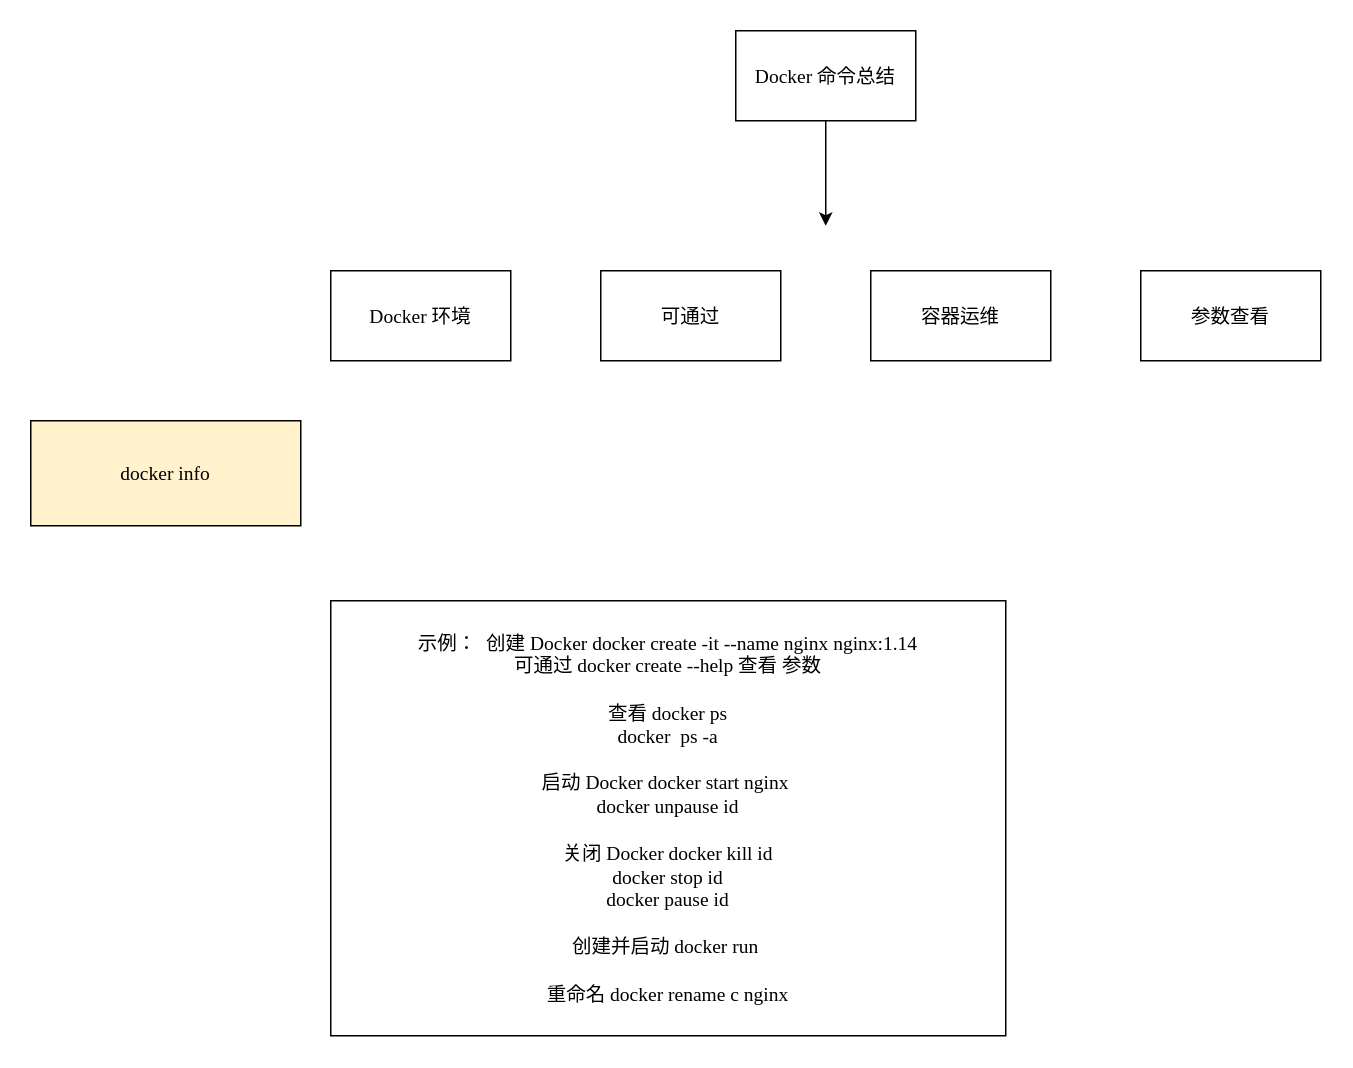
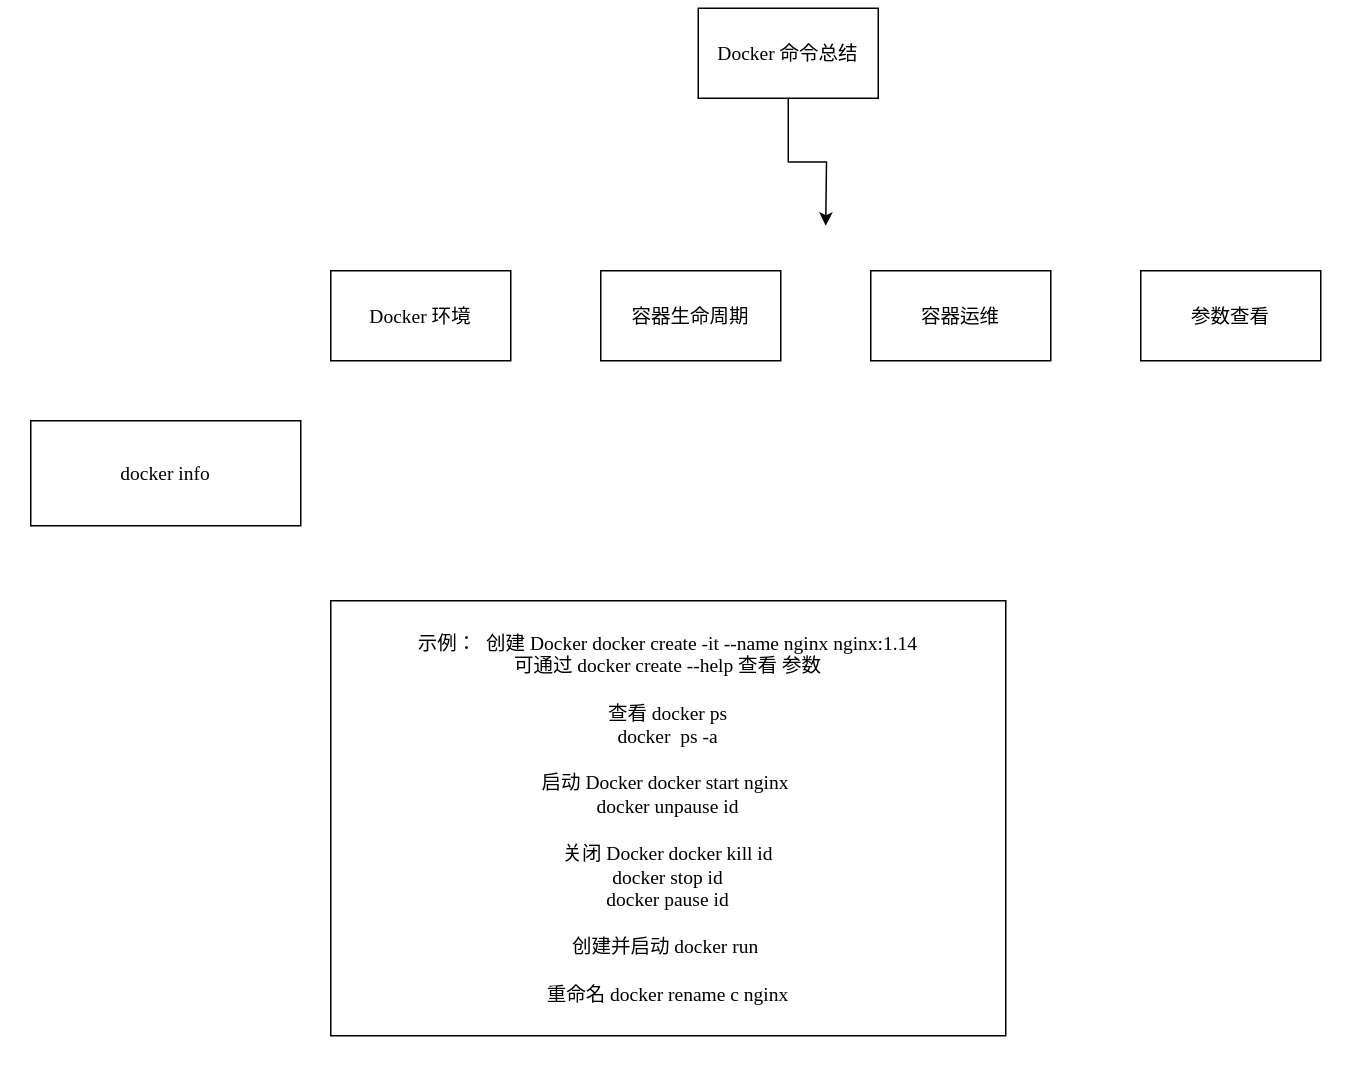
- <mxCell id="3" value="Docker 命令总结" style="rounded=0;whiteSpace=wrap;html=1;fontFamily=Comic Sans MS;fontSize=13;" parent="1" vertex="1"><mxGeometry x="490" y="20" width="120" height="60" as="geometry" /></mxCell>
+ <mxCell id="3" value="Docker 命令总结" style="rounded=0;whiteSpace=wrap;html=1;fontFamily=Comic Sans MS;fontSize=13;" parent="1" vertex="1"><mxGeometry x="465" y="5" width="120" height="60" as="geometry" /></mxCell>
- <mxCell id="5" value="可通过" style="rounded=0;whiteSpace=wrap;html=1;fontFamily=Comic Sans MS;fontSize=13;" parent="1" vertex="1"><mxGeometry x="400" y="180" width="120" height="60" as="geometry" /></mxCell>
+ <mxCell id="5" value="容器生命周期" style="rounded=0;whiteSpace=wrap;html=1;fontFamily=Comic Sans MS;fontSize=13;" parent="1" vertex="1"><mxGeometry x="400" y="180" width="120" height="60" as="geometry" /></mxCell>
- <mxCell id="8" value="docker info" style="rounded=0;whiteSpace=wrap;html=1;fontFamily=Comic Sans MS;fontSize=13;fillColor=#fff2cc;" parent="1" vertex="1"><mxGeometry x="20" y="280" width="180" height="70" as="geometry" /></mxCell>
+ <mxCell id="8" value="docker info" style="rounded=0;whiteSpace=wrap;html=1;fontFamily=Comic Sans MS;fontSize=13;" parent="1" vertex="1"><mxGeometry x="20" y="280" width="180" height="70" as="geometry" /></mxCell>
